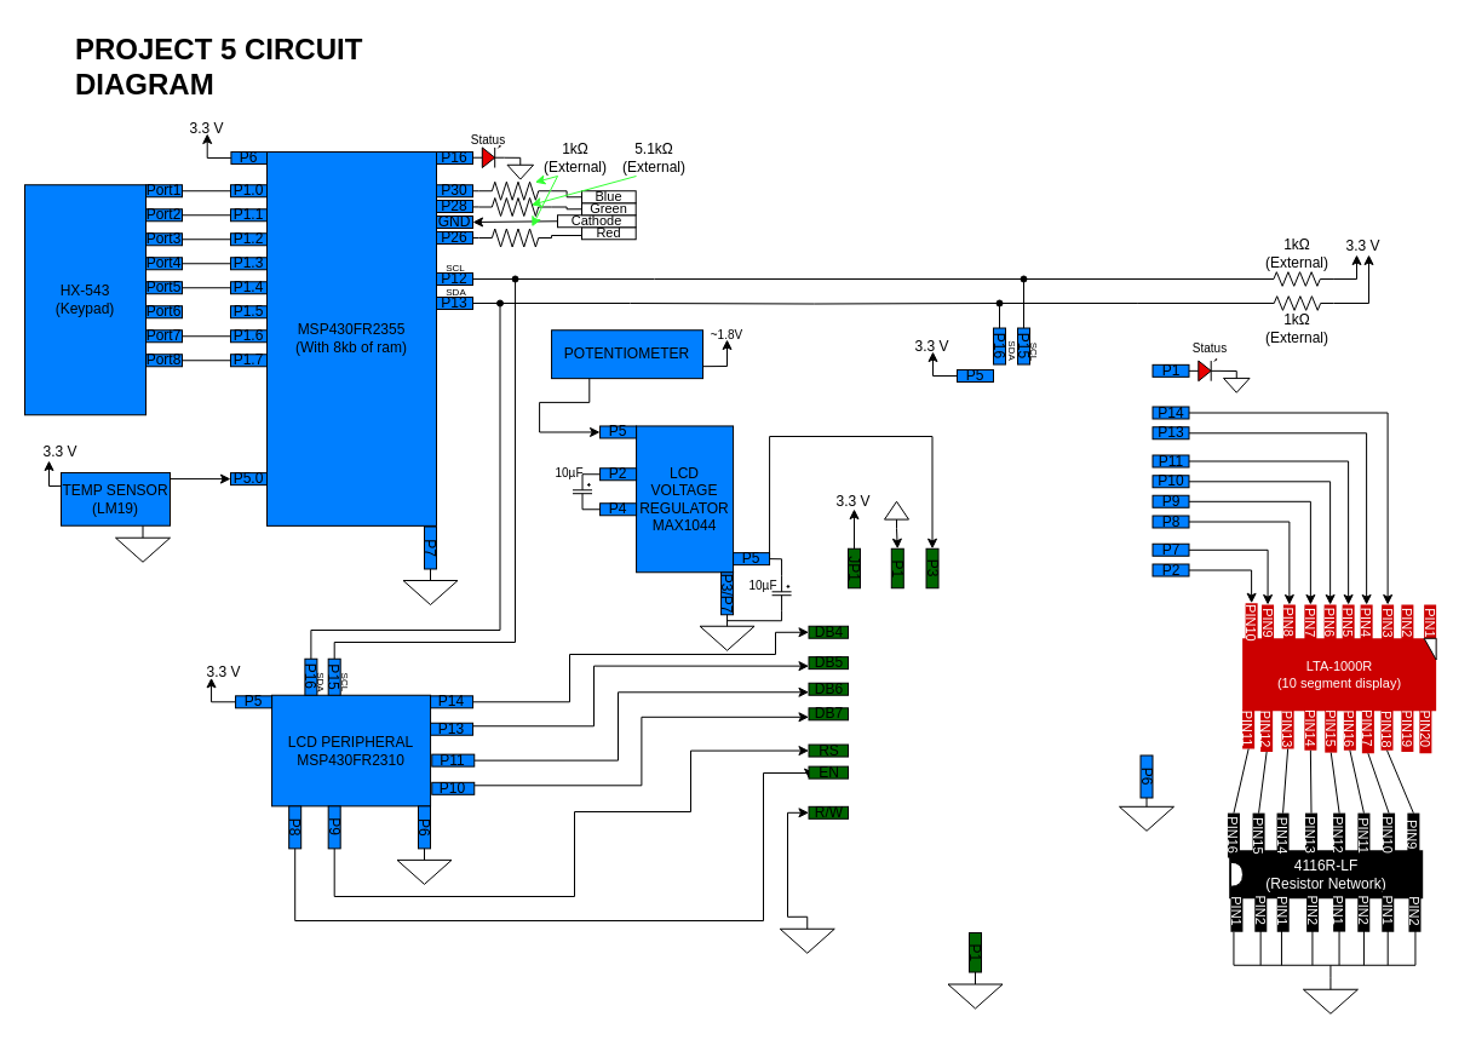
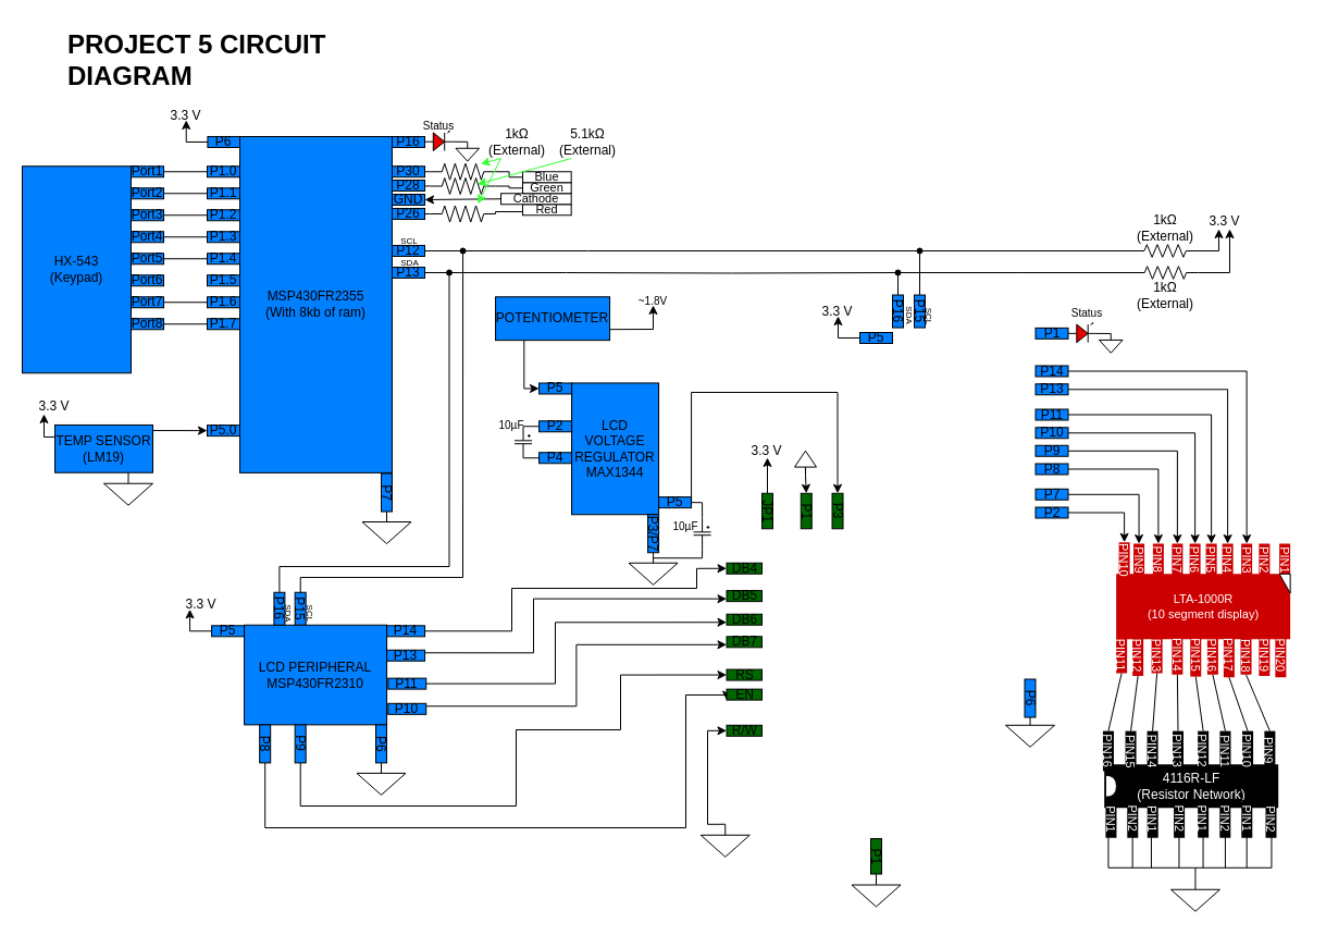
- <mxCell id="190" value="POTENTIOMETER" style="rounded=0;whiteSpace=wrap;html=1;strokeColor=default;fillColor=#007FFF;" vertex="1" parent="1"><mxGeometry x="455.06" y="272.25" width="124.94" height="39.88" as="geometry" /></mxCell>
+ <mxCell id="190" value="POTENTIOMETER" style="rounded=0;whiteSpace=wrap;html=1;strokeColor=default;fillColor=#007FFF;" vertex="1" parent="1"><mxGeometry x="455.06" y="272.25" width="105" height="39.88" as="geometry" /></mxCell>
- <mxCell id="191" value="LCD VOLTAGE REGULATOR&lt;div&gt;&lt;span style=&quot;background-color: transparent; color: light-dark(rgb(0, 0, 0), rgb(255, 255, 255));&quot;&gt;MAX1044&lt;/span&gt;&lt;/div&gt;" style="rounded=0;whiteSpace=wrap;html=1;strokeColor=default;fillColor=#007FFF;" vertex="1" parent="1"><mxGeometry x="525.06" y="351.44" width="80" height="120.81" as="geometry" /></mxCell>
+ <mxCell id="191" value="LCD VOLTAGE REGULATOR&lt;div&gt;&lt;span style=&quot;background-color: transparent; color: light-dark(rgb(0, 0, 0), rgb(255, 255, 255));&quot;&gt;MAX1344&lt;/span&gt;&lt;/div&gt;" style="rounded=0;whiteSpace=wrap;html=1;strokeColor=default;fillColor=#007FFF;" vertex="1" parent="1"><mxGeometry x="525.06" y="351.44" width="80" height="120.81" as="geometry" /></mxCell>
